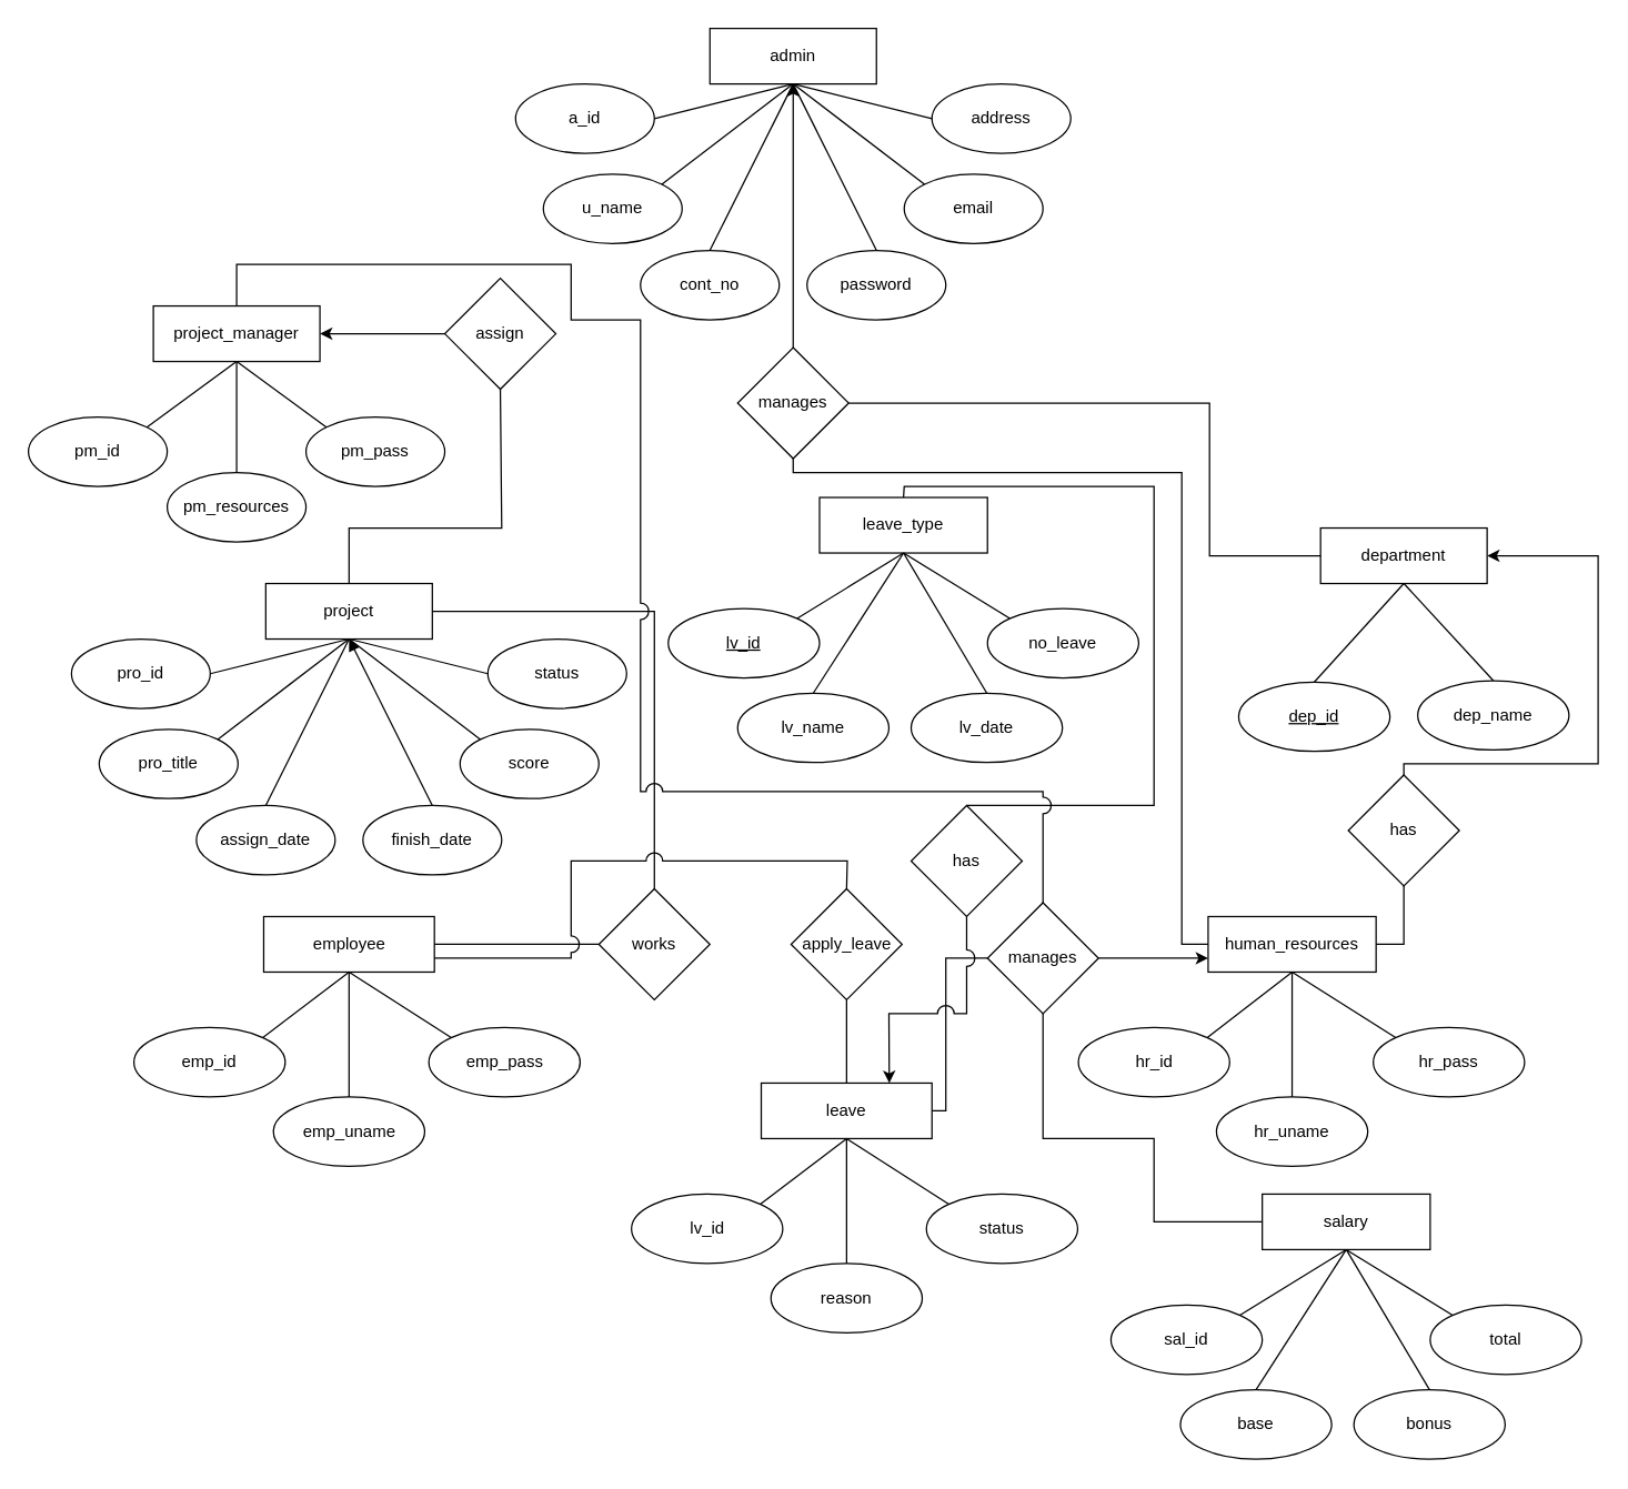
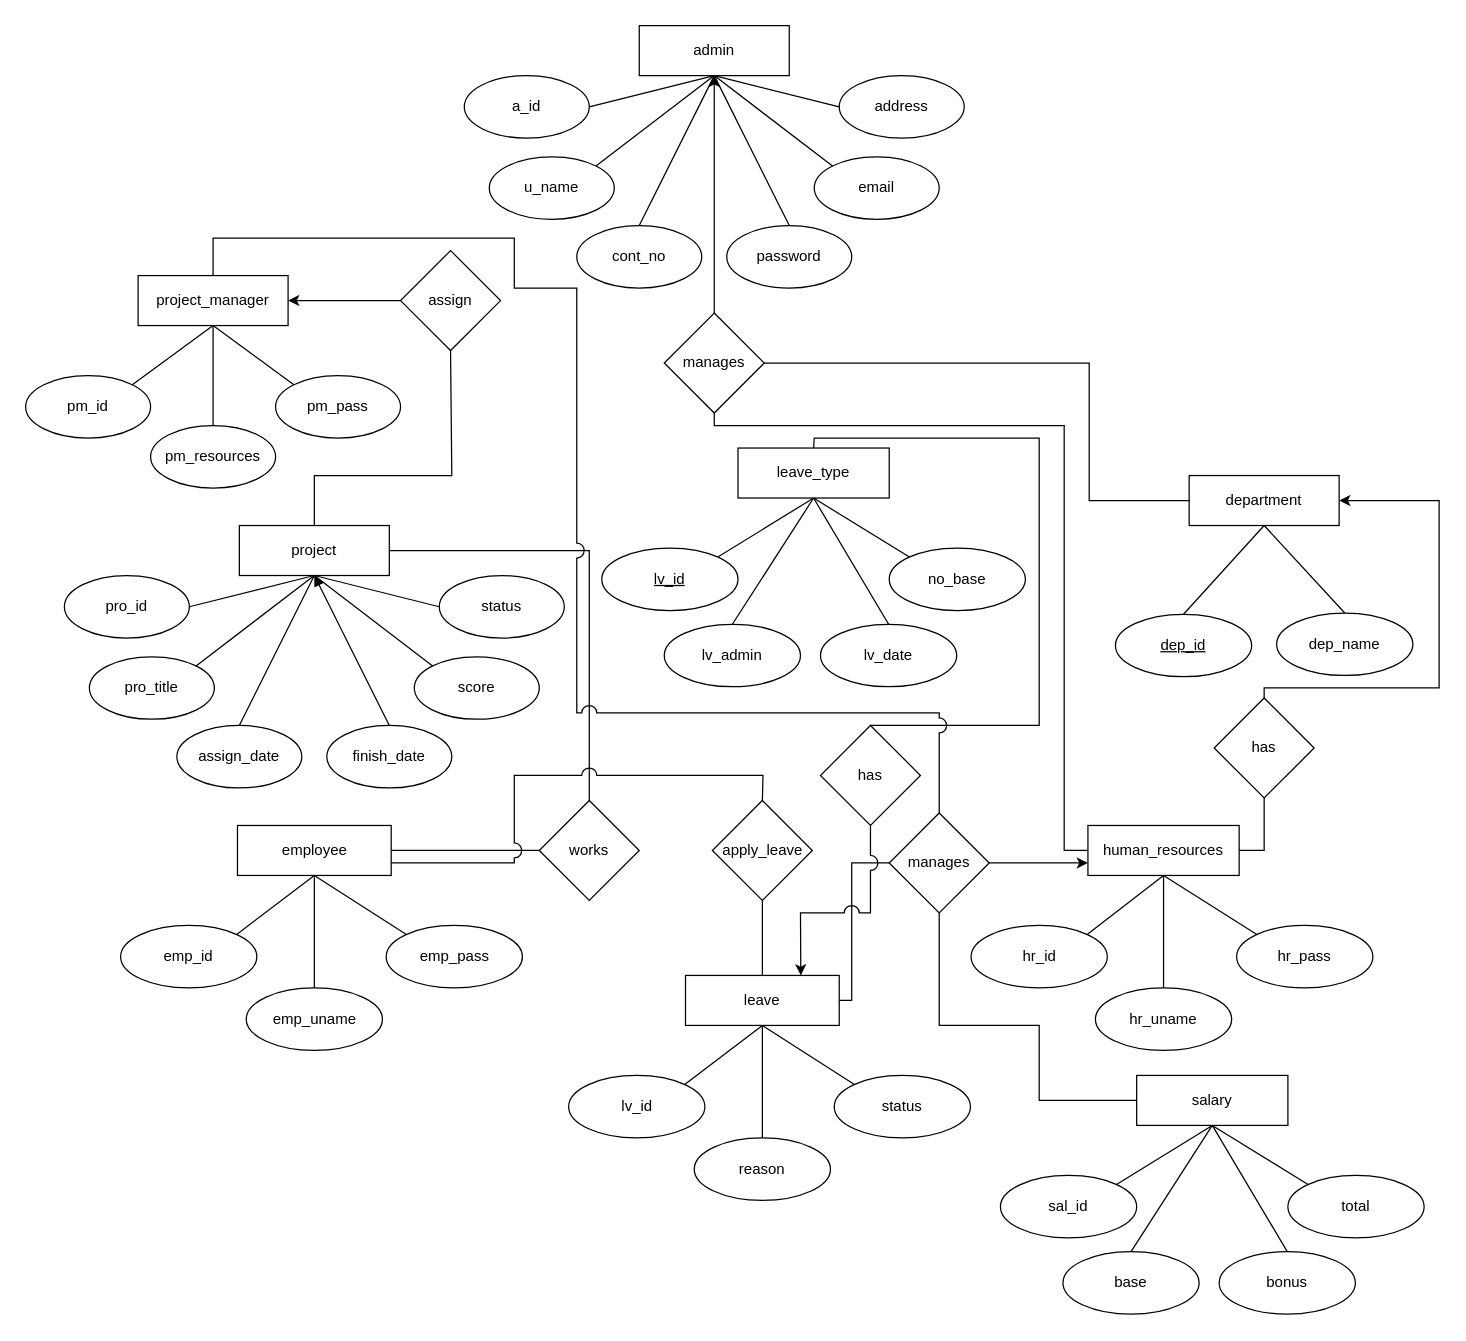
- <mxCell id="45" value="no_leave" style="ellipse;whiteSpace=wrap;html=1;" parent="1" vertex="1"><mxGeometry x="711" y="438" width="109" height="50" as="geometry" /></mxCell>
+ <mxCell id="45" value="no_base" style="ellipse;whiteSpace=wrap;html=1;" parent="1" vertex="1"><mxGeometry x="711" y="438" width="109" height="50" as="geometry" /></mxCell>
- <mxCell id="46" value="lv_name" style="ellipse;whiteSpace=wrap;html=1;" parent="1" vertex="1"><mxGeometry x="531" y="499" width="109" height="50" as="geometry" /></mxCell>
+ <mxCell id="46" value="lv_admin" style="ellipse;whiteSpace=wrap;html=1;" parent="1" vertex="1"><mxGeometry x="531" y="499" width="109" height="50" as="geometry" /></mxCell>
